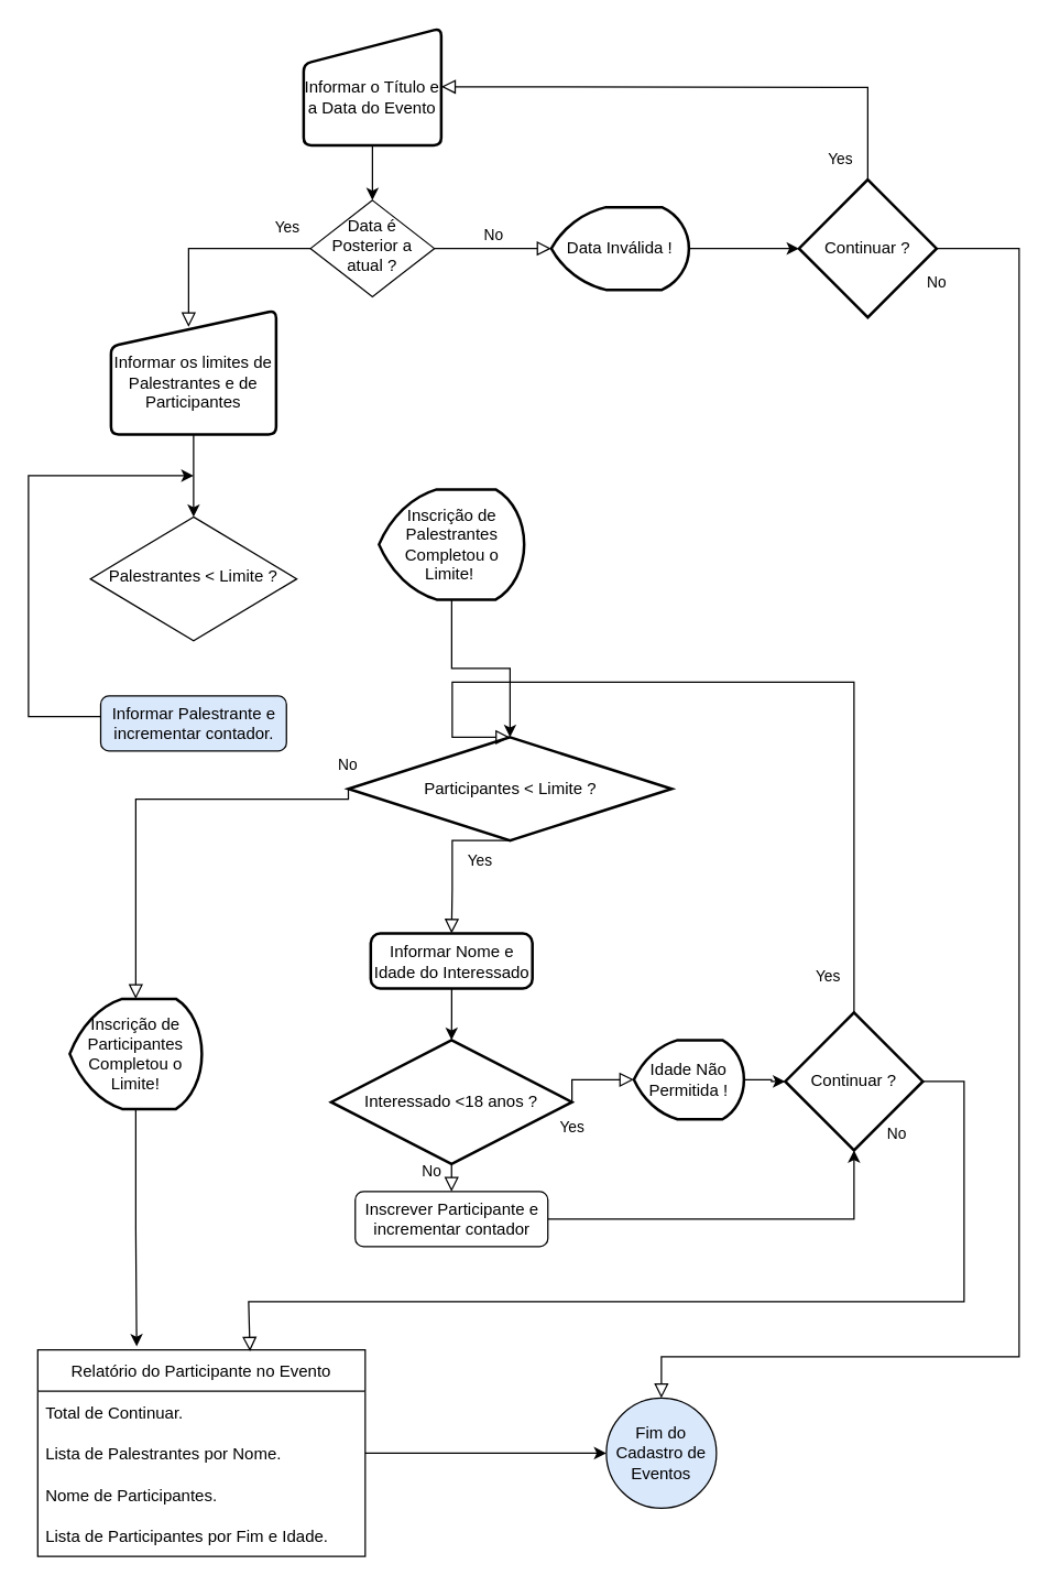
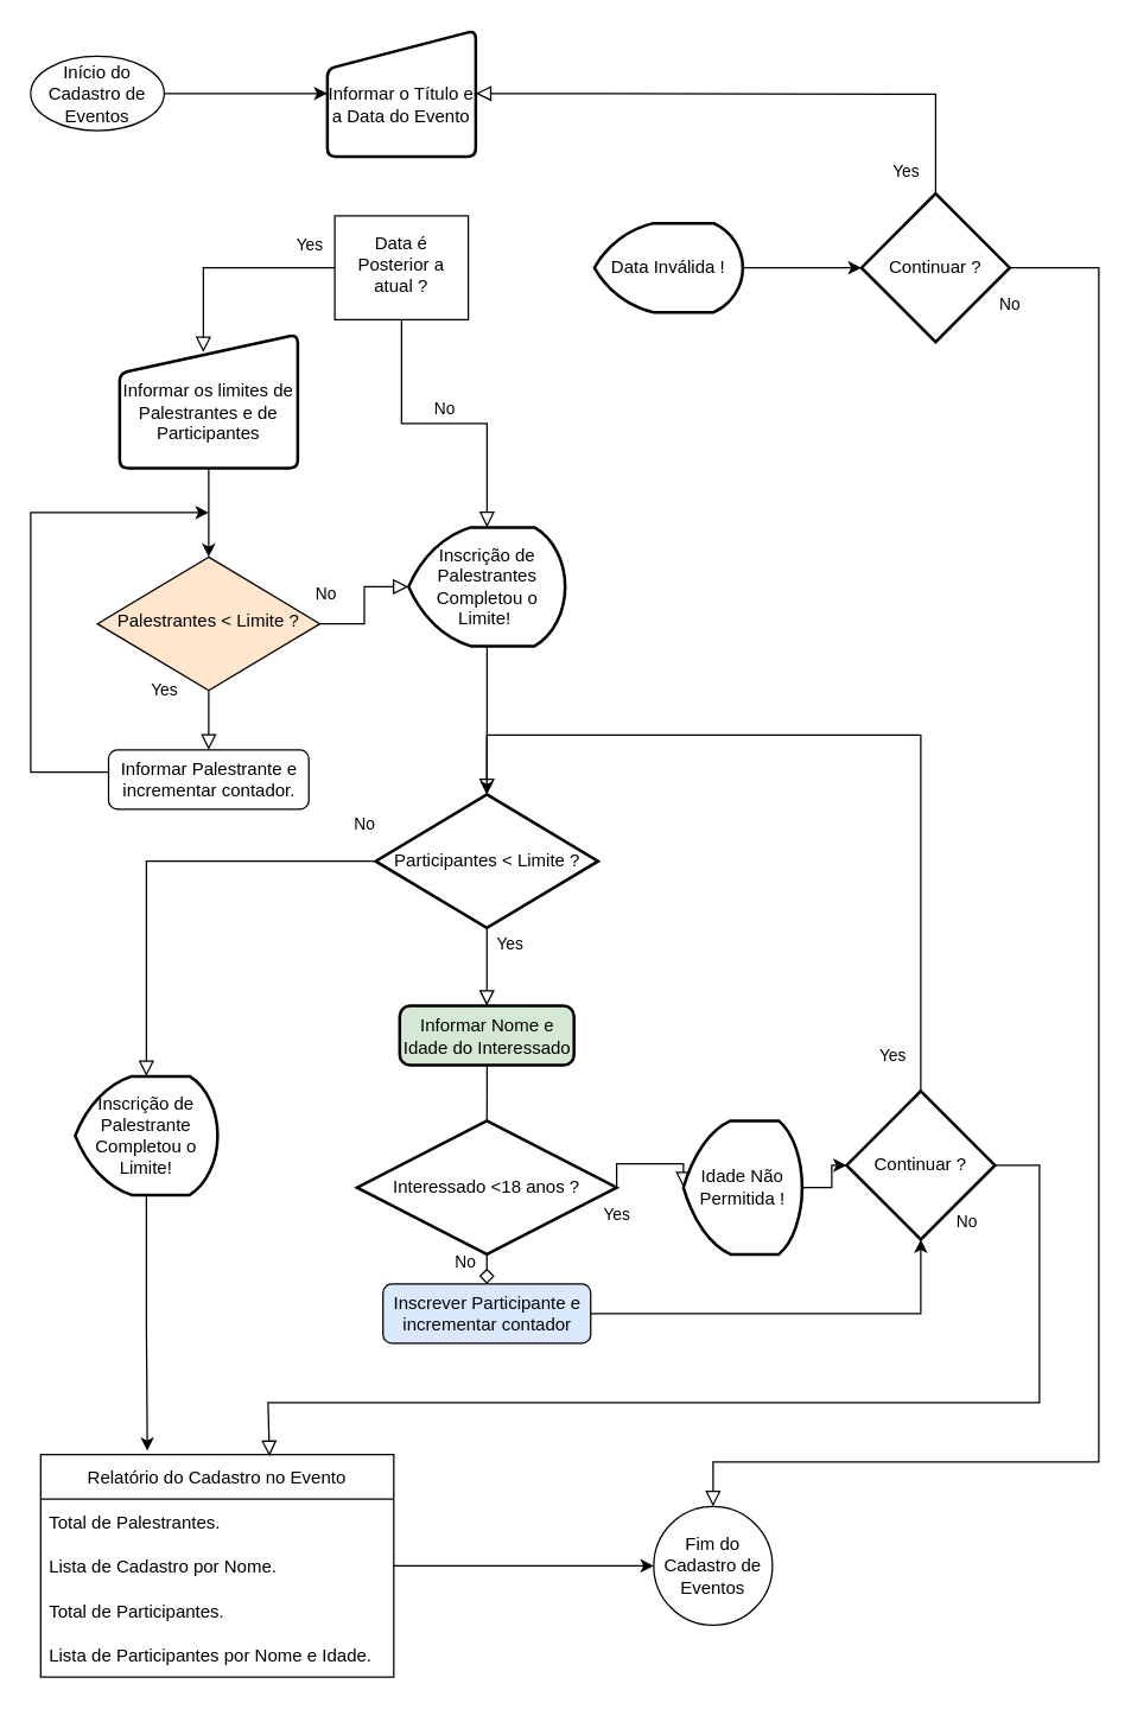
+ <mxCell id="13" value="Início do Cadastro de Eventos" style="ellipse;whiteSpace=wrap;html=1;" parent="1" vertex="1"><mxGeometry x="20" y="37.5" width="90" height="50" as="geometry" /></mxCell>
+ <mxCell id="12" style="edgeStyle=orthogonalEdgeStyle;rounded=0;orthogonalLoop=1;jettySize=auto;html=1;exitX=1;exitY=0.5;exitDx=0;exitDy=0;entryX=0;entryY=0.5;entryDx=0;entryDy=0;" parent="1" source="13" target="15" edge="1"><mxGeometry relative="1" as="geometry" /></mxCell>
- <mxCell id="14" style="edgeStyle=orthogonalEdgeStyle;rounded=0;orthogonalLoop=1;jettySize=auto;html=1;exitX=0.5;exitY=1;exitDx=0;exitDy=0;entryX=0.5;entryY=0;entryDx=0;entryDy=0;" parent="1" source="15" target="4" edge="1"><mxGeometry relative="1" as="geometry" /></mxCell>
- <mxCell id="4" value="Data é Posterior a atual ?" style="rhombus;whiteSpace=wrap;html=1;shadow=0;fontFamily=Helvetica;fontSize=12;align=center;strokeWidth=1;spacing=6;spacingTop=-4;" parent="1" vertex="1"><mxGeometry x="225" y="145" width="90" height="70" as="geometry" /></mxCell>
+ <mxCell id="4" value="Data é Posterior a atual ?" style="whiteSpace=wrap;html=1;shadow=0;fontFamily=Helvetica;fontSize=12;align=center;strokeWidth=1;spacing=6;spacingTop=-4;rounded=0;" parent="1" vertex="1"><mxGeometry x="225" y="145" width="90" height="70" as="geometry" /></mxCell>
- <mxCell id="3" value="No" style="edgeStyle=orthogonalEdgeStyle;rounded=0;html=1;jettySize=auto;orthogonalLoop=1;fontSize=11;endArrow=block;endFill=0;endSize=8;strokeWidth=1;shadow=0;labelBackgroundColor=none;entryX=0;entryY=0.5;entryDx=0;entryDy=0;entryPerimeter=0;" parent="1" source="4" target="27" edge="1"><mxGeometry y="10" relative="1" as="geometry"><mxPoint as="offset" /><mxPoint x="420" y="180" as="targetPoint" /></mxGeometry></mxCell>
+ <mxCell id="3" value="No" style="edgeStyle=orthogonalEdgeStyle;rounded=0;html=1;jettySize=auto;orthogonalLoop=1;fontSize=11;endArrow=block;endFill=0;endSize=8;strokeWidth=1;shadow=0;labelBackgroundColor=none;" parent="1" source="4" target="44" edge="1"><mxGeometry y="10" relative="1" as="geometry"><mxPoint as="offset" /><mxPoint x="420" y="180" as="targetPoint" /></mxGeometry></mxCell>
+ <mxCell id="5" value="No" style="rounded=0;html=1;jettySize=auto;orthogonalLoop=1;fontSize=11;endArrow=block;endFill=0;endSize=8;strokeWidth=1;shadow=0;labelBackgroundColor=none;edgeStyle=orthogonalEdgeStyle;exitX=1;exitY=0.5;exitDx=0;exitDy=0;entryX=0;entryY=0.5;entryDx=0;entryDy=0;entryPerimeter=0;" parent="1" source="7" target="44" edge="1"><mxGeometry x="-0.895" y="20" relative="1" as="geometry"><mxPoint as="offset" /><mxPoint x="270" y="415" as="targetPoint" /><Array as="points" /></mxGeometry></mxCell>
- <mxCell id="7" value="Palestrantes &amp;lt; Limite ?" style="rhombus;whiteSpace=wrap;html=1;shadow=0;fontFamily=Helvetica;fontSize=12;align=center;strokeWidth=1;spacing=6;spacingTop=-4;" parent="1" vertex="1"><mxGeometry x="65" y="375" width="150" height="90" as="geometry" /></mxCell>
+ <mxCell id="7" value="Palestrantes &amp;lt; Limite ?" style="rhombus;whiteSpace=wrap;html=1;shadow=0;fontFamily=Helvetica;fontSize=12;align=center;strokeWidth=1;spacing=6;spacingTop=-4;fillColor=#ffe6cc;" parent="1" vertex="1"><mxGeometry x="65" y="375" width="150" height="90" as="geometry" /></mxCell>
+ <mxCell id="6" value="Yes" style="edgeStyle=orthogonalEdgeStyle;rounded=0;html=1;jettySize=auto;orthogonalLoop=1;fontSize=11;endArrow=block;endFill=0;endSize=8;strokeWidth=1;shadow=0;labelBackgroundColor=none;" parent="1" source="7" target="11" edge="1"><mxGeometry x="-1" y="-30" relative="1" as="geometry"><mxPoint as="offset" /></mxGeometry></mxCell>
- <mxCell id="11" value="Informar Palestrante e incrementar contador." style="rounded=1;whiteSpace=wrap;html=1;fontSize=12;glass=0;strokeWidth=1;shadow=0;fillColor=#dae8fc;" parent="1" vertex="1"><mxGeometry x="72.5" y="505" width="135" height="40" as="geometry" /></mxCell>
+ <mxCell id="11" value="Informar Palestrante e incrementar contador." style="rounded=1;whiteSpace=wrap;html=1;fontSize=12;glass=0;strokeWidth=1;shadow=0;" parent="1" vertex="1"><mxGeometry x="72.5" y="505" width="135" height="40" as="geometry" /></mxCell>
- <mxCell id="21" value="Participantes &amp;lt; Limite ?" style="strokeWidth=2;html=1;shape=mxgraph.flowchart.decision;whiteSpace=wrap;align=center;" parent="1" vertex="1"><mxGeometry x="252.5" y="535" width="235" height="75" as="geometry" /></mxCell>
+ <mxCell id="21" value="Participantes &amp;lt; Limite ?" style="strokeWidth=2;html=1;shape=mxgraph.flowchart.decision;whiteSpace=wrap;align=center;" parent="1" vertex="1"><mxGeometry x="252.5" y="535" width="150" height="90" as="geometry" /></mxCell>
- <mxCell id="46" value="Informar Nome e Idade do Interessado" style="rounded=1;whiteSpace=wrap;html=1;absoluteArcSize=1;arcSize=14;strokeWidth=2;" vertex="1" parent="1"><mxGeometry x="268.75" y="677.5" width="117.5" height="40" as="geometry" /></mxCell>
+ <mxCell id="46" value="Informar Nome e Idade do Interessado" style="rounded=1;whiteSpace=wrap;html=1;absoluteArcSize=1;arcSize=14;strokeWidth=2;fillColor=#d5e8d4;" vertex="1" parent="1"><mxGeometry x="268.75" y="677.5" width="117.5" height="40" as="geometry" /></mxCell>
- <mxCell id="45" style="edgeStyle=orthogonalEdgeStyle;rounded=0;orthogonalLoop=1;jettySize=auto;html=1;entryX=0.5;entryY=0;entryDx=0;entryDy=0;entryPerimeter=0;" edge="1" parent="1" source="46" target="22"><mxGeometry relative="1" as="geometry" /></mxCell>
+ <mxCell id="45" style="edgeStyle=orthogonalEdgeStyle;rounded=0;orthogonalLoop=1;jettySize=auto;html=1;entryX=0.5;entryY=0;entryDx=0;entryDy=0;entryPerimeter=0;endArrow=none;" edge="1" parent="1" source="46" target="22"><mxGeometry relative="1" as="geometry" /></mxCell>
- <mxCell id="42" value="Inscrição de Participantes Completou o Limite!" style="strokeWidth=2;html=1;shape=mxgraph.flowchart.display;whiteSpace=wrap;align=center;" parent="1" vertex="1"><mxGeometry x="50" y="725" width="96" height="80" as="geometry" /></mxCell>
+ <mxCell id="42" value="Inscrição de Palestrante Completou o Limite!" style="strokeWidth=2;html=1;shape=mxgraph.flowchart.display;whiteSpace=wrap;align=center;" parent="1" vertex="1"><mxGeometry x="50" y="725" width="96" height="80" as="geometry" /></mxCell>
- <mxCell id="29" value="Idade Não Permitida !" style="strokeWidth=2;html=1;shape=mxgraph.flowchart.display;whiteSpace=wrap;align=center;" parent="1" vertex="1"><mxGeometry x="460" y="755" width="80" height="57.5" as="geometry" /></mxCell>
+ <mxCell id="29" value="Idade Não Permitida !" style="strokeWidth=2;html=1;shape=mxgraph.flowchart.display;whiteSpace=wrap;align=center;" parent="1" vertex="1"><mxGeometry x="460" y="755" width="80" height="90" as="geometry" /></mxCell>
- <mxCell id="25" value="No" style="rounded=0;html=1;jettySize=auto;orthogonalLoop=1;fontSize=11;endArrow=block;endFill=0;endSize=8;strokeWidth=1;shadow=0;labelBackgroundColor=none;edgeStyle=orthogonalEdgeStyle;exitX=0.5;exitY=1;exitDx=0;exitDy=0;exitPerimeter=0;entryX=0.5;entryY=0;entryDx=0;entryDy=0;" parent="1" source="22" target="9" edge="1"><mxGeometry x="-0.455" y="-15" relative="1" as="geometry"><mxPoint as="offset" /><mxPoint x="337.5" y="805" as="sourcePoint" /><mxPoint x="327.5" y="845" as="targetPoint" /></mxGeometry></mxCell>
+ <mxCell id="25" value="No" style="rounded=0;html=1;jettySize=auto;orthogonalLoop=1;fontSize=11;endArrow=diamond;endFill=0;endSize=8;strokeWidth=1;shadow=0;labelBackgroundColor=none;edgeStyle=orthogonalEdgeStyle;exitX=0.5;exitY=1;exitDx=0;exitDy=0;exitPerimeter=0;entryX=0.5;entryY=0;entryDx=0;entryDy=0;" parent="1" source="22" target="9" edge="1"><mxGeometry x="-0.455" y="-15" relative="1" as="geometry"><mxPoint as="offset" /><mxPoint x="337.5" y="805" as="sourcePoint" /><mxPoint x="327.5" y="845" as="targetPoint" /></mxGeometry></mxCell>
- <mxCell id="9" value="Inscrever Participante e incrementar contador" style="rounded=1;whiteSpace=wrap;html=1;fontSize=12;glass=0;strokeWidth=1;shadow=0;" parent="1" vertex="1"><mxGeometry x="257.5" y="865" width="140" height="40" as="geometry" /></mxCell>
+ <mxCell id="9" value="Inscrever Participante e incrementar contador" style="rounded=1;whiteSpace=wrap;html=1;fontSize=12;glass=0;strokeWidth=1;shadow=0;fillColor=#dae8fc;" parent="1" vertex="1"><mxGeometry x="257.5" y="865" width="140" height="40" as="geometry" /></mxCell>
- <mxCell id="32" value="Relatório do Participante no Evento" style="swimlane;fontStyle=0;childLayout=stackLayout;horizontal=1;startSize=30;horizontalStack=0;resizeParent=1;resizeParentMax=0;resizeLast=0;collapsible=1;marginBottom=0;align=center;" parent="1" vertex="1"><mxGeometry x="26.75" y="980" width="238" height="150" as="geometry" /></mxCell>
+ <mxCell id="32" value="Relatório do Cadastro no Evento" style="swimlane;fontStyle=0;childLayout=stackLayout;horizontal=1;startSize=30;horizontalStack=0;resizeParent=1;resizeParentMax=0;resizeLast=0;collapsible=1;marginBottom=0;align=center;" parent="1" vertex="1"><mxGeometry x="26.75" y="980" width="238" height="150" as="geometry" /></mxCell>
- <mxCell id="33" value="Total de Continuar." style="text;strokeColor=none;fillColor=none;align=left;verticalAlign=middle;spacingLeft=4;spacingRight=4;overflow=hidden;points=[[0,0.5],[1,0.5]];portConstraint=eastwest;rotatable=0;" parent="32" vertex="1"><mxGeometry y="30" width="238" height="30" as="geometry" /></mxCell>
+ <mxCell id="33" value="Total de Palestrantes." style="text;strokeColor=none;fillColor=none;align=left;verticalAlign=middle;spacingLeft=4;spacingRight=4;overflow=hidden;points=[[0,0.5],[1,0.5]];portConstraint=eastwest;rotatable=0;" parent="32" vertex="1"><mxGeometry y="30" width="238" height="30" as="geometry" /></mxCell>
- <mxCell id="39" value="Fim do Cadastro de Eventos" style="ellipse;whiteSpace=wrap;html=1;align=center;fillColor=#dae8fc;" parent="1" vertex="1"><mxGeometry x="440" y="1015" width="80" height="80" as="geometry" /></mxCell>
+ <mxCell id="39" value="Fim do Cadastro de Eventos" style="ellipse;whiteSpace=wrap;html=1;align=center;" parent="1" vertex="1"><mxGeometry x="440" y="1015" width="80" height="80" as="geometry" /></mxCell>
- <mxCell id="34" value="Lista de Palestrantes por Nome." style="text;strokeColor=none;fillColor=none;align=left;verticalAlign=middle;spacingLeft=4;spacingRight=4;overflow=hidden;points=[[0,0.5],[1,0.5]];portConstraint=eastwest;rotatable=0;" parent="32" vertex="1"><mxGeometry y="60" width="238" height="30" as="geometry" /></mxCell>
+ <mxCell id="34" value="Lista de Cadastro por Nome." style="text;strokeColor=none;fillColor=none;align=left;verticalAlign=middle;spacingLeft=4;spacingRight=4;overflow=hidden;points=[[0,0.5],[1,0.5]];portConstraint=eastwest;rotatable=0;" parent="32" vertex="1"><mxGeometry y="60" width="238" height="30" as="geometry" /></mxCell>
- <mxCell id="35" value="Nome de Participantes." style="text;strokeColor=none;fillColor=none;align=left;verticalAlign=middle;spacingLeft=4;spacingRight=4;overflow=hidden;points=[[0,0.5],[1,0.5]];portConstraint=eastwest;rotatable=0;" parent="32" vertex="1"><mxGeometry y="90" width="238" height="30" as="geometry" /></mxCell>
+ <mxCell id="35" value="Total de Participantes." style="text;strokeColor=none;fillColor=none;align=left;verticalAlign=middle;spacingLeft=4;spacingRight=4;overflow=hidden;points=[[0,0.5],[1,0.5]];portConstraint=eastwest;rotatable=0;" parent="32" vertex="1"><mxGeometry y="90" width="238" height="30" as="geometry" /></mxCell>
- <mxCell id="36" value="Lista de Participantes por Fim e Idade." style="text;strokeColor=none;fillColor=none;align=left;verticalAlign=middle;spacingLeft=4;spacingRight=4;overflow=hidden;points=[[0,0.5],[1,0.5]];portConstraint=eastwest;rotatable=0;" parent="32" vertex="1"><mxGeometry y="120" width="238" height="30" as="geometry" /></mxCell>
+ <mxCell id="36" value="Lista de Participantes por Nome e Idade." style="text;strokeColor=none;fillColor=none;align=left;verticalAlign=middle;spacingLeft=4;spacingRight=4;overflow=hidden;points=[[0,0.5],[1,0.5]];portConstraint=eastwest;rotatable=0;" parent="32" vertex="1"><mxGeometry y="120" width="238" height="30" as="geometry" /></mxCell>
